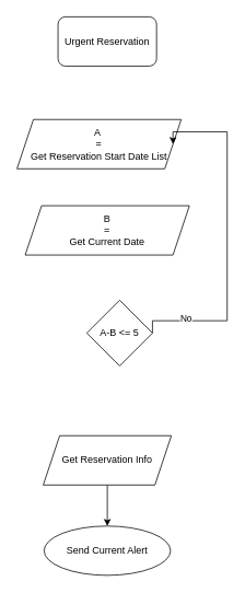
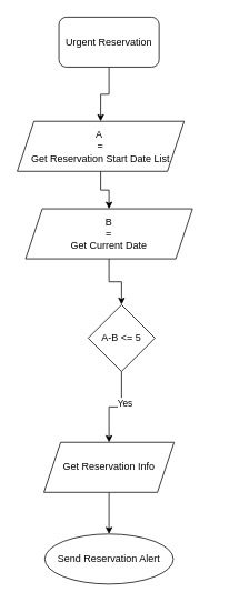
+ <mxCell id="2" style="edgeStyle=orthogonalEdgeStyle;rounded=0;orthogonalLoop=1;jettySize=auto;html=1;" parent="1" source="3" target="5" edge="1"><mxGeometry relative="1" as="geometry" /></mxCell>
+ <mxCell id="4" style="edgeStyle=orthogonalEdgeStyle;rounded=0;orthogonalLoop=1;jettySize=auto;html=1;" parent="1" source="5" target="7" edge="1"><mxGeometry relative="1" as="geometry" /></mxCell>
- <mxCell id="10" style="edgeStyle=orthogonalEdgeStyle;rounded=0;orthogonalLoop=1;jettySize=auto;html=1;exitX=1;exitY=0.5;exitDx=0;exitDy=0;entryX=1;entryY=0.5;entryDx=0;entryDy=0;" parent="1" source="12" target="5" edge="1"><mxGeometry relative="1" as="geometry"><mxPoint x="406" y="100" as="targetPoint" /><mxPoint x="170" y="410" as="sourcePoint" /><Array as="points"><mxPoint x="276" y="390" /><mxPoint x="276" y="160" /></Array></mxGeometry></mxCell>
- <mxCell id="11" value="No" style="edgeLabel;html=1;align=center;verticalAlign=middle;resizable=0;points=[];" parent="10" vertex="1" connectable="0"><mxGeometry x="-0.735" y="3" relative="1" as="geometry"><mxPoint as="offset" /></mxGeometry></mxCell>
+ <mxCell id="6" style="edgeStyle=orthogonalEdgeStyle;rounded=0;orthogonalLoop=1;jettySize=auto;html=1;" parent="1" source="7" target="12" edge="1"><mxGeometry relative="1" as="geometry" /></mxCell>
+ <mxCell id="8" style="edgeStyle=orthogonalEdgeStyle;rounded=0;orthogonalLoop=1;jettySize=auto;html=1;" parent="1" source="12" target="14" edge="1"><mxGeometry relative="1" as="geometry" /></mxCell>
+ <mxCell id="9" value="Yes" style="edgeLabel;html=1;align=center;verticalAlign=middle;resizable=0;points=[];" parent="8" vertex="1" connectable="0"><mxGeometry x="-0.253" y="3" relative="1" as="geometry"><mxPoint as="offset" /></mxGeometry></mxCell>
- <mxCell id="15" value="Send Current Alert" style="ellipse;whiteSpace=wrap;html=1;" parent="1" vertex="1"><mxGeometry x="53" y="640" width="154" height="60" as="geometry" /></mxCell>
+ <mxCell id="15" value="Send Reservation Alert" style="ellipse;whiteSpace=wrap;html=1;" parent="1" vertex="1"><mxGeometry x="53" y="640" width="154" height="60" as="geometry" /></mxCell>
